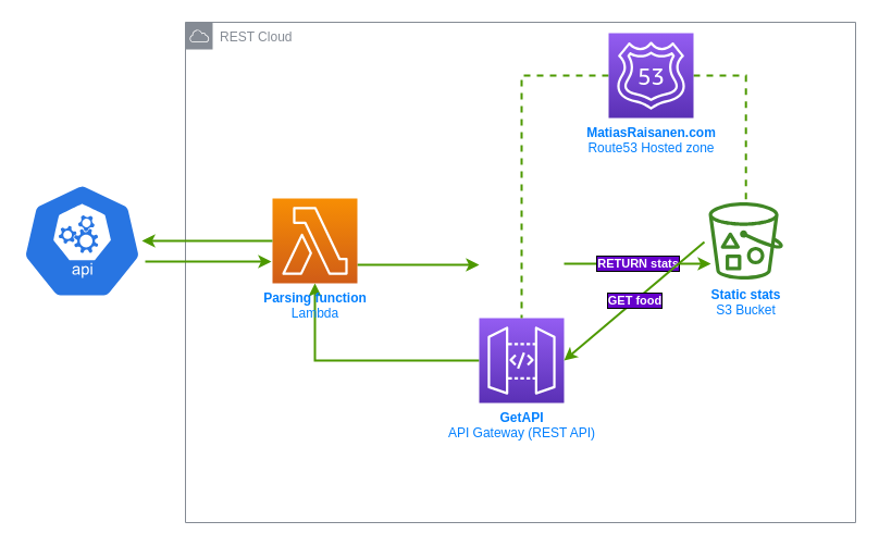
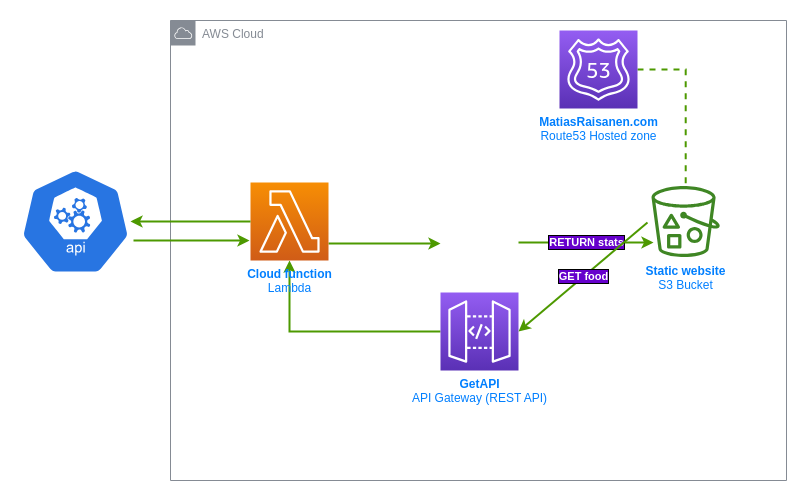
- <mxCell id="2" value="REST Cloud" style="points=[[0,0],[0.25,0],[0.5,0],[0.75,0],[1,0],[1,0.25],[1,0.5],[1,0.75],[1,1],[0.75,1],[0.5,1],[0.25,1],[0,1],[0,0.75],[0,0.5],[0,0.25]];outlineConnect=0;gradientColor=none;html=1;whiteSpace=wrap;fontSize=12;fontStyle=0;container=1;pointerEvents=0;collapsible=0;recursiveResize=0;shape=mxgraph.aws4.group;grIcon=mxgraph.aws4.group_aws_cloud;strokeColor=#858B94;fillColor=none;verticalAlign=top;align=left;spacingLeft=30;fontColor=#858B94;dashed=0;" parent="1" vertex="1"><mxGeometry x="170" y="20" width="616" height="460" as="geometry" /></mxCell>
+ <mxCell id="2" value="AWS Cloud" style="points=[[0,0],[0.25,0],[0.5,0],[0.75,0],[1,0],[1,0.25],[1,0.5],[1,0.75],[1,1],[0.75,1],[0.5,1],[0.25,1],[0,1],[0,0.75],[0,0.5],[0,0.25]];outlineConnect=0;gradientColor=none;html=1;whiteSpace=wrap;fontSize=12;fontStyle=0;container=1;pointerEvents=0;collapsible=0;recursiveResize=0;shape=mxgraph.aws4.group;grIcon=mxgraph.aws4.group_aws_cloud;strokeColor=#858B94;fillColor=none;verticalAlign=top;align=left;spacingLeft=30;fontColor=#858B94;dashed=0;" parent="1" vertex="1"><mxGeometry x="170" y="20" width="616" height="460" as="geometry" /></mxCell>
- <mxCell id="11" value="" style="edgeStyle=orthogonalEdgeStyle;rounded=0;orthogonalLoop=1;jettySize=auto;html=1;labelBackgroundColor=default;strokeColor=#4D9900;strokeWidth=2;fontFamily=Helvetica;fontSize=11;fontColor=#007FFE;endArrow=none;dashed=1;entryX=0.5;entryY=0;entryDx=0;entryDy=0;entryPerimeter=0;endFill=0;" edge="1" parent="1" source="13" target="5"><mxGeometry relative="1" as="geometry"><mxPoint x="449" y="69" as="targetPoint" /></mxGeometry></mxCell>
- <mxCell id="8" value="&lt;b&gt;Static stats&lt;/b&gt;&lt;br&gt;S3 Bucket" style="sketch=0;outlineConnect=0;fontColor=#007FFF;gradientColor=none;fillColor=#3F8624;strokeColor=none;dashed=0;verticalLabelPosition=bottom;verticalAlign=top;align=center;fontSize=12;fontStyle=0;aspect=fixed;pointerEvents=1;shape=mxgraph.aws4.bucket_with_objects;html=1;" parent="2" vertex="1"><mxGeometry x="481" y="165.5" width="68.27" height="71" as="geometry" /></mxCell>
+ <mxCell id="8" value="&lt;b&gt;Static website&lt;/b&gt;&lt;br&gt;S3 Bucket" style="sketch=0;outlineConnect=0;fontColor=#007FFF;gradientColor=none;fillColor=#3F8624;strokeColor=none;dashed=0;verticalLabelPosition=bottom;verticalAlign=top;align=center;fontSize=12;fontStyle=0;aspect=fixed;pointerEvents=1;shape=mxgraph.aws4.bucket_with_objects;html=1;" parent="2" vertex="1"><mxGeometry x="481" y="165.5" width="68.27" height="71" as="geometry" /></mxCell>
- <mxCell id="7" value="&lt;b&gt;Parsing function&lt;/b&gt;&lt;br&gt;Lambda" style="sketch=0;points=[[0,0,0],[0.25,0,0],[0.5,0,0],[0.75,0,0],[1,0,0],[0,1,0],[0.25,1,0],[0.5,1,0],[0.75,1,0],[1,1,0],[0,0.25,0],[0,0.5,0],[0,0.75,0],[1,0.25,0],[1,0.5,0],[1,0.75,0]];outlineConnect=0;fontColor=#007FFF;gradientColor=#F78E04;gradientDirection=north;fillColor=#D05C17;strokeColor=#ffffff;dashed=0;verticalLabelPosition=bottom;verticalAlign=top;align=center;fontSize=12;fontStyle=0;aspect=fixed;shape=mxgraph.aws4.resourceIcon;resIcon=mxgraph.aws4.lambda;html=1;" parent="2" vertex="1"><mxGeometry x="80" y="162" width="78" height="78" as="geometry" /></mxCell>
+ <mxCell id="7" value="&lt;b&gt;Cloud function&lt;/b&gt;&lt;br&gt;Lambda" style="sketch=0;points=[[0,0,0],[0.25,0,0],[0.5,0,0],[0.75,0,0],[1,0,0],[0,1,0],[0.25,1,0],[0.5,1,0],[0.75,1,0],[1,1,0],[0,0.25,0],[0,0.5,0],[0,0.75,0],[1,0.25,0],[1,0.5,0],[1,0.75,0]];outlineConnect=0;fontColor=#007FFF;gradientColor=#F78E04;gradientDirection=north;fillColor=#D05C17;strokeColor=#ffffff;dashed=0;verticalLabelPosition=bottom;verticalAlign=top;align=center;fontSize=12;fontStyle=0;aspect=fixed;shape=mxgraph.aws4.resourceIcon;resIcon=mxgraph.aws4.lambda;html=1;" parent="2" vertex="1"><mxGeometry x="80" y="162" width="78" height="78" as="geometry" /></mxCell>
